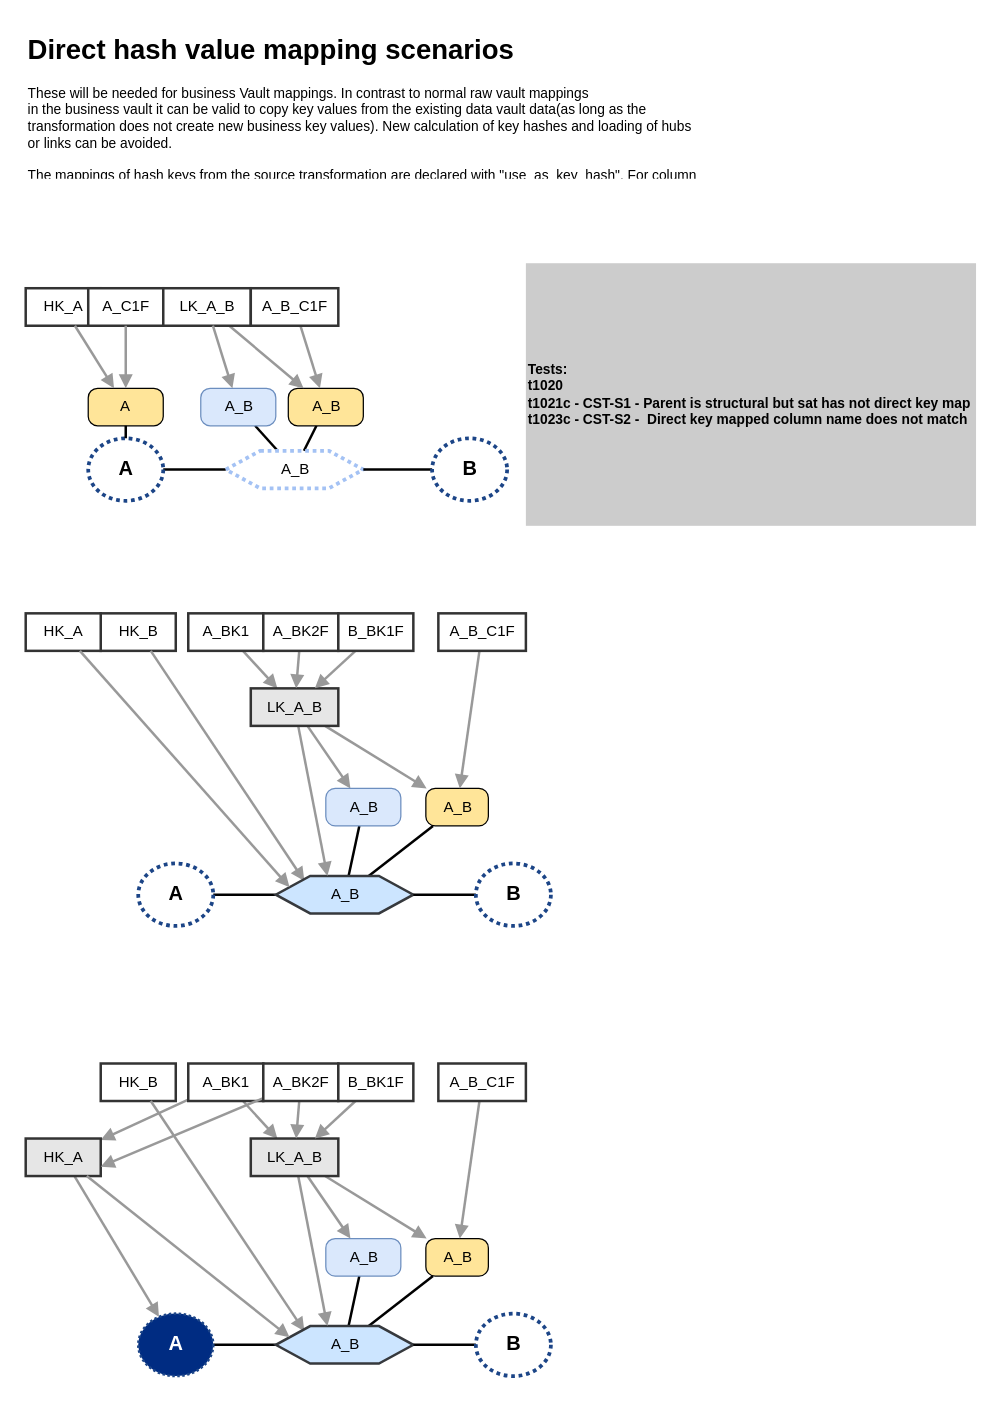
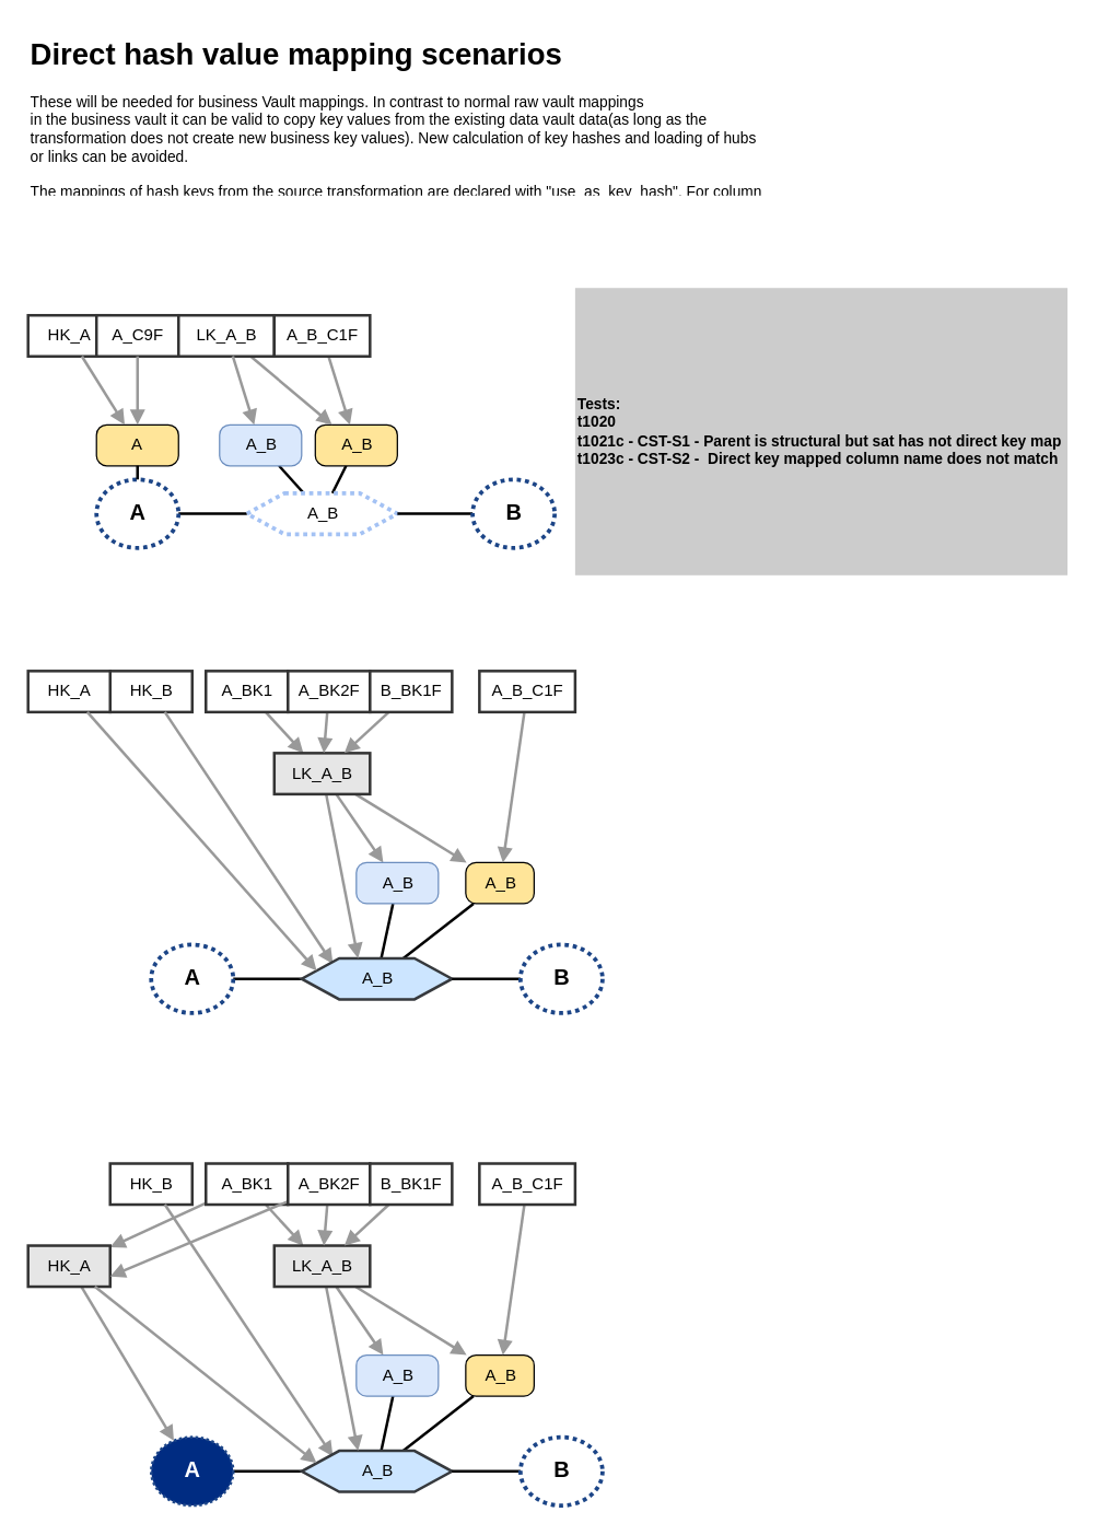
- <mxCell id="7" value="&lt;div style=&quot;width: 78.6px;height:auto;word-break: break-word;&quot;&gt;&lt;div align=&quot;center&quot;&gt;&lt;span style=&quot;font-family: Arial; font-size: 12px; text-decoration: none; line-height: 0;&quot;&gt;&lt;span style=&quot;text-decoration: none; line-height: 14px;&quot;&gt;A_C1F&lt;/span&gt;&lt;/span&gt;&lt;/div&gt;&lt;/div&gt;" style="shape=rect;shadow=0;strokeWidth=2;fillColor=#FFFFFF;strokeColor=#333333;opacity=100.0;html=1;nl2Br=0;verticalAlign=middle;align=center;spacingLeft=1.7;spacingRight=0;whiteSpace=wrap;gliffyId=1463;" parent="1" vertex="1"><mxGeometry x="70" y="230" width="60" height="30" as="geometry" /></mxCell>
+ <mxCell id="7" value="&lt;div style=&quot;width: 78.6px;height:auto;word-break: break-word;&quot;&gt;&lt;div align=&quot;center&quot;&gt;&lt;span style=&quot;font-family: Arial; font-size: 12px; text-decoration: none; line-height: 0;&quot;&gt;&lt;span style=&quot;text-decoration: none; line-height: 14px;&quot;&gt;A_C9F&lt;/span&gt;&lt;/span&gt;&lt;/div&gt;&lt;/div&gt;" style="shape=rect;shadow=0;strokeWidth=2;fillColor=#FFFFFF;strokeColor=#333333;opacity=100.0;html=1;nl2Br=0;verticalAlign=middle;align=center;spacingLeft=1.7;spacingRight=0;whiteSpace=wrap;gliffyId=1463;" parent="1" vertex="1"><mxGeometry x="70" y="230" width="60" height="30" as="geometry" /></mxCell>
